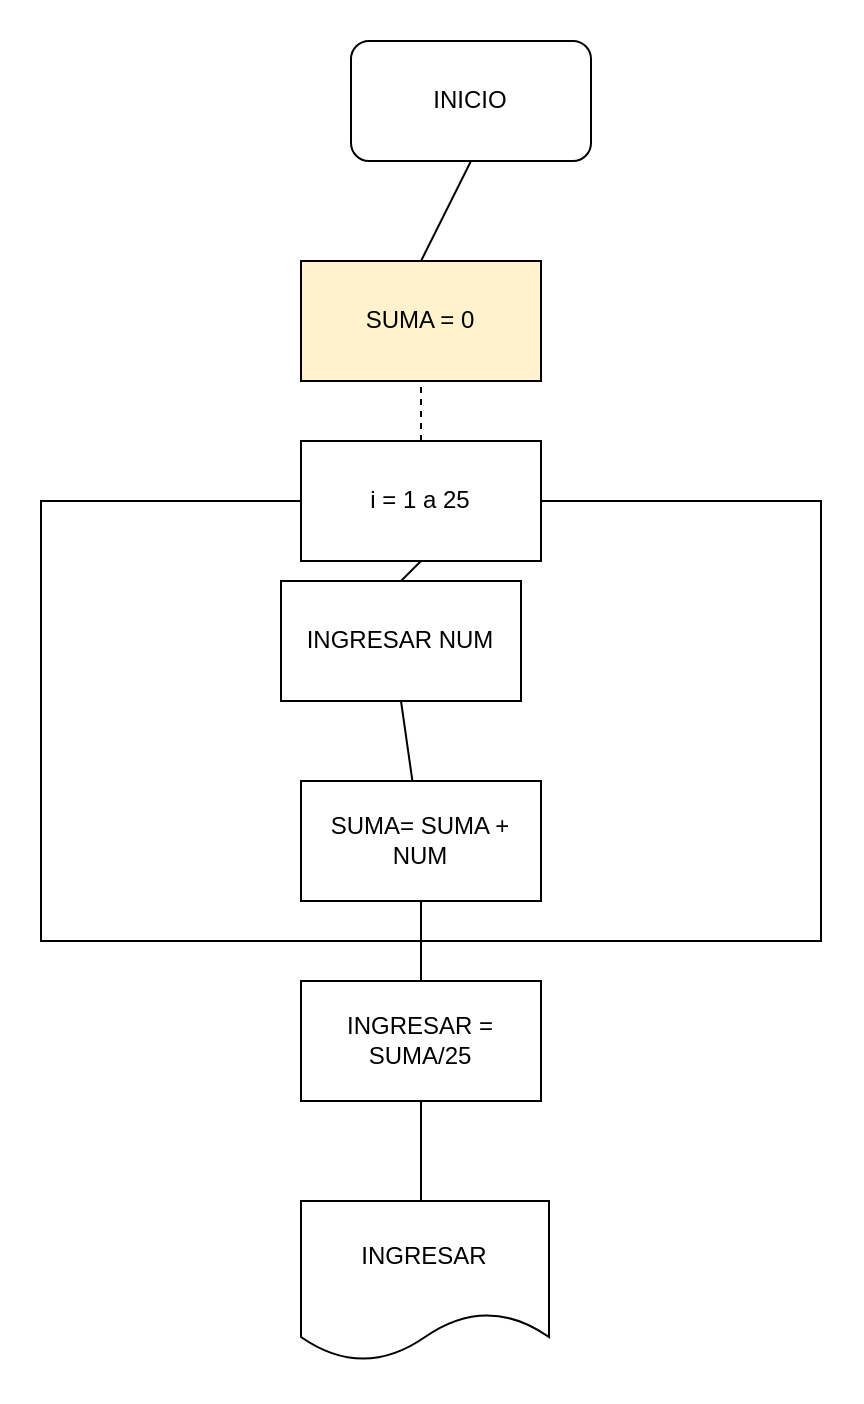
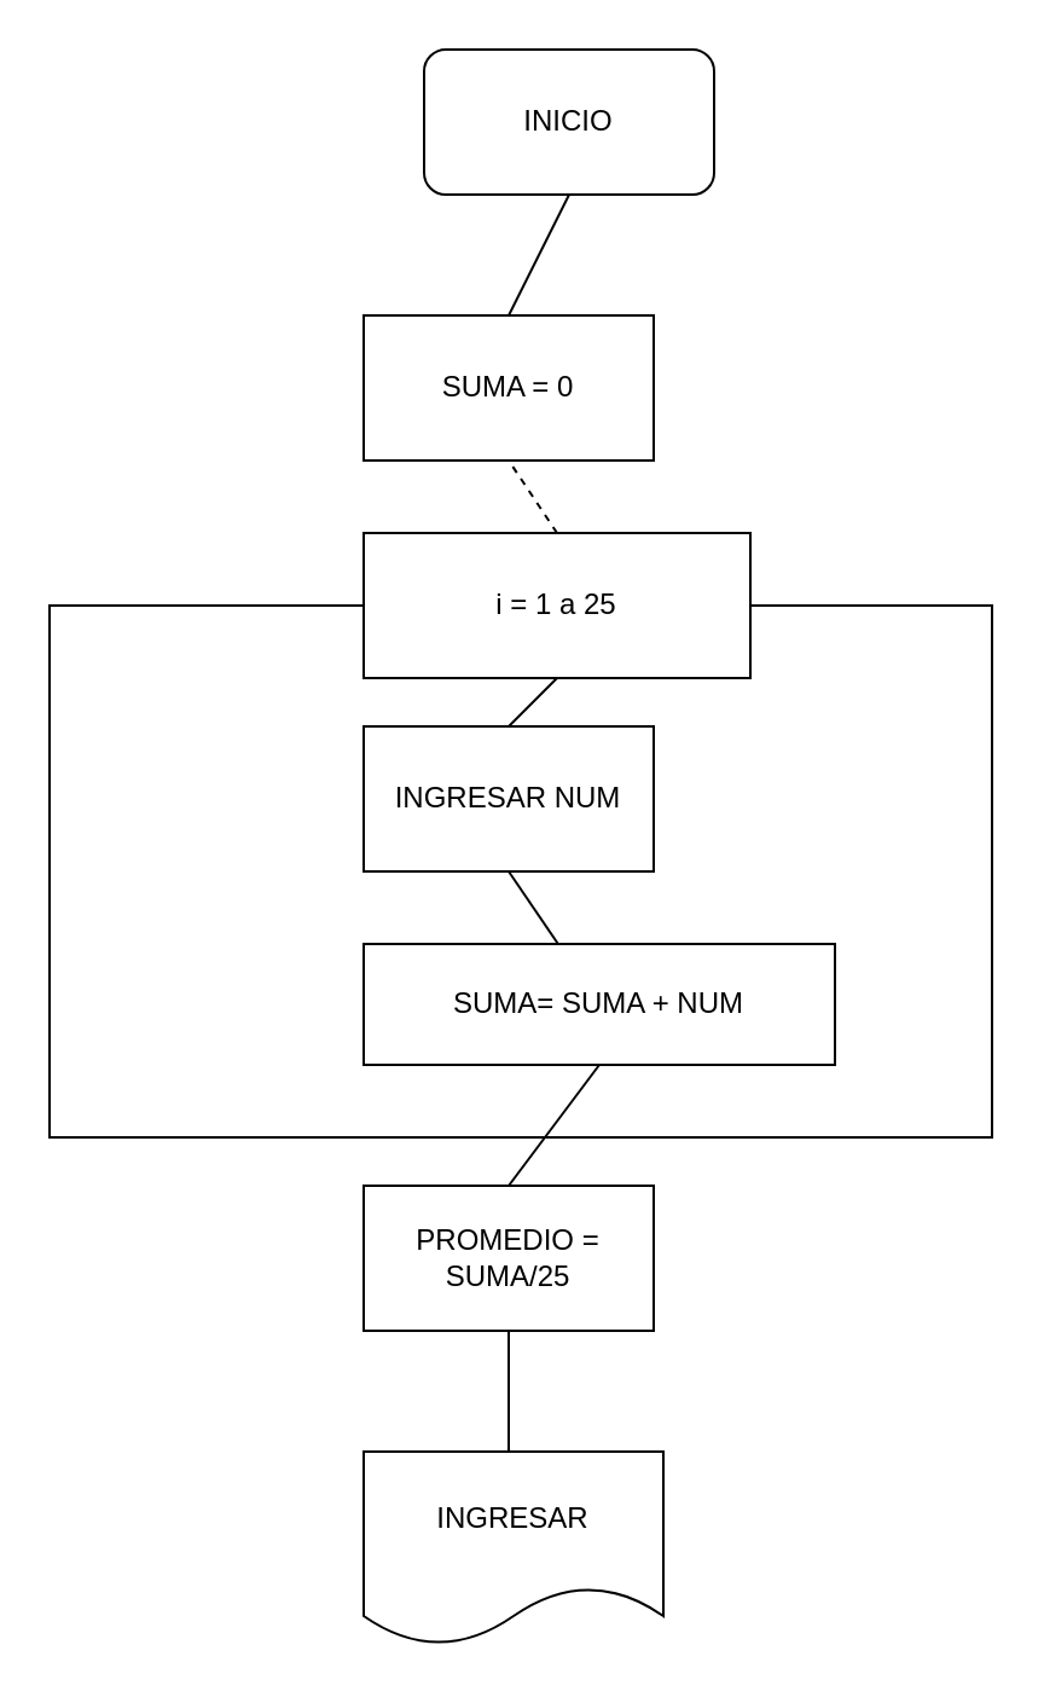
- <mxCell id="4" value="SUMA = 0" style="rounded=0;whiteSpace=wrap;html=1;fillColor=#fff2cc;" vertex="1" parent="1"><mxGeometry x="150" y="130" width="120" height="60" as="geometry" /></mxCell>
+ <mxCell id="4" value="SUMA = 0" style="rounded=0;whiteSpace=wrap;html=1;" vertex="1" parent="1"><mxGeometry x="150" y="130" width="120" height="60" as="geometry" /></mxCell>
- <mxCell id="5" value="i = 1 a 25" style="rounded=0;whiteSpace=wrap;html=1;" vertex="1" parent="1"><mxGeometry x="150" y="220" width="120" height="60" as="geometry" /></mxCell>
+ <mxCell id="5" value="i = 1 a 25" style="rounded=0;whiteSpace=wrap;html=1;" vertex="1" parent="1"><mxGeometry x="150" y="220" width="160" height="60" as="geometry" /></mxCell>
- <mxCell id="7" value="INGRESAR NUM" style="rounded=0;whiteSpace=wrap;html=1;" vertex="1" parent="1"><mxGeometry x="140" y="290" width="120" height="60" as="geometry" /></mxCell>
+ <mxCell id="7" value="INGRESAR NUM" style="rounded=0;whiteSpace=wrap;html=1;" vertex="1" parent="1"><mxGeometry x="150" y="300" width="120" height="60" as="geometry" /></mxCell>
- <mxCell id="8" value="SUMA= SUMA + NUM" style="rounded=0;whiteSpace=wrap;html=1;" vertex="1" parent="1"><mxGeometry x="150" y="390" width="120" height="60" as="geometry" /></mxCell>
+ <mxCell id="8" value="SUMA= SUMA + NUM" style="rounded=0;whiteSpace=wrap;html=1;" vertex="1" parent="1"><mxGeometry x="150" y="390" width="195" height="50" as="geometry" /></mxCell>
- <mxCell id="12" value="INGRESAR = SUMA/25" style="rounded=0;whiteSpace=wrap;html=1;" vertex="1" parent="1"><mxGeometry x="150" y="490" width="120" height="60" as="geometry" /></mxCell>
+ <mxCell id="12" value="PROMEDIO = SUMA/25" style="rounded=0;whiteSpace=wrap;html=1;" vertex="1" parent="1"><mxGeometry x="150" y="490" width="120" height="60" as="geometry" /></mxCell>
